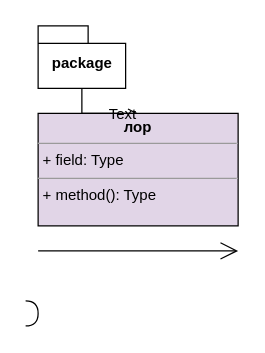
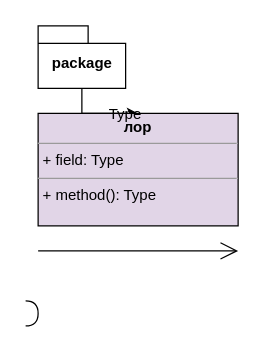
- <mxCell id="2" value="" style="edgeStyle=orthogonalEdgeStyle;rounded=0;orthogonalLoop=1;jettySize=auto;html=1;endArrow=open;" edge="1" parent="1" source="3" target="4"><mxGeometry relative="1" as="geometry" /></mxCell>
+ <mxCell id="2" value="" style="edgeStyle=orthogonalEdgeStyle;rounded=0;orthogonalLoop=1;jettySize=auto;html=1;" edge="1" parent="1" source="3" target="4"><mxGeometry relative="1" as="geometry" /></mxCell>
- <mxCell id="6" value="Text" style="text;html=1;resizable=0;points=[];autosize=1;align=left;verticalAlign=top;spacingTop=-4;" vertex="1" parent="1"><mxGeometry x="85" y="81" width="40" height="20" as="geometry" /></mxCell>
+ <mxCell id="6" value="Type" style="text;html=1;resizable=0;points=[];autosize=1;align=left;verticalAlign=top;spacingTop=-4;" vertex="1" parent="1"><mxGeometry x="85" y="81" width="40" height="20" as="geometry" /></mxCell>
